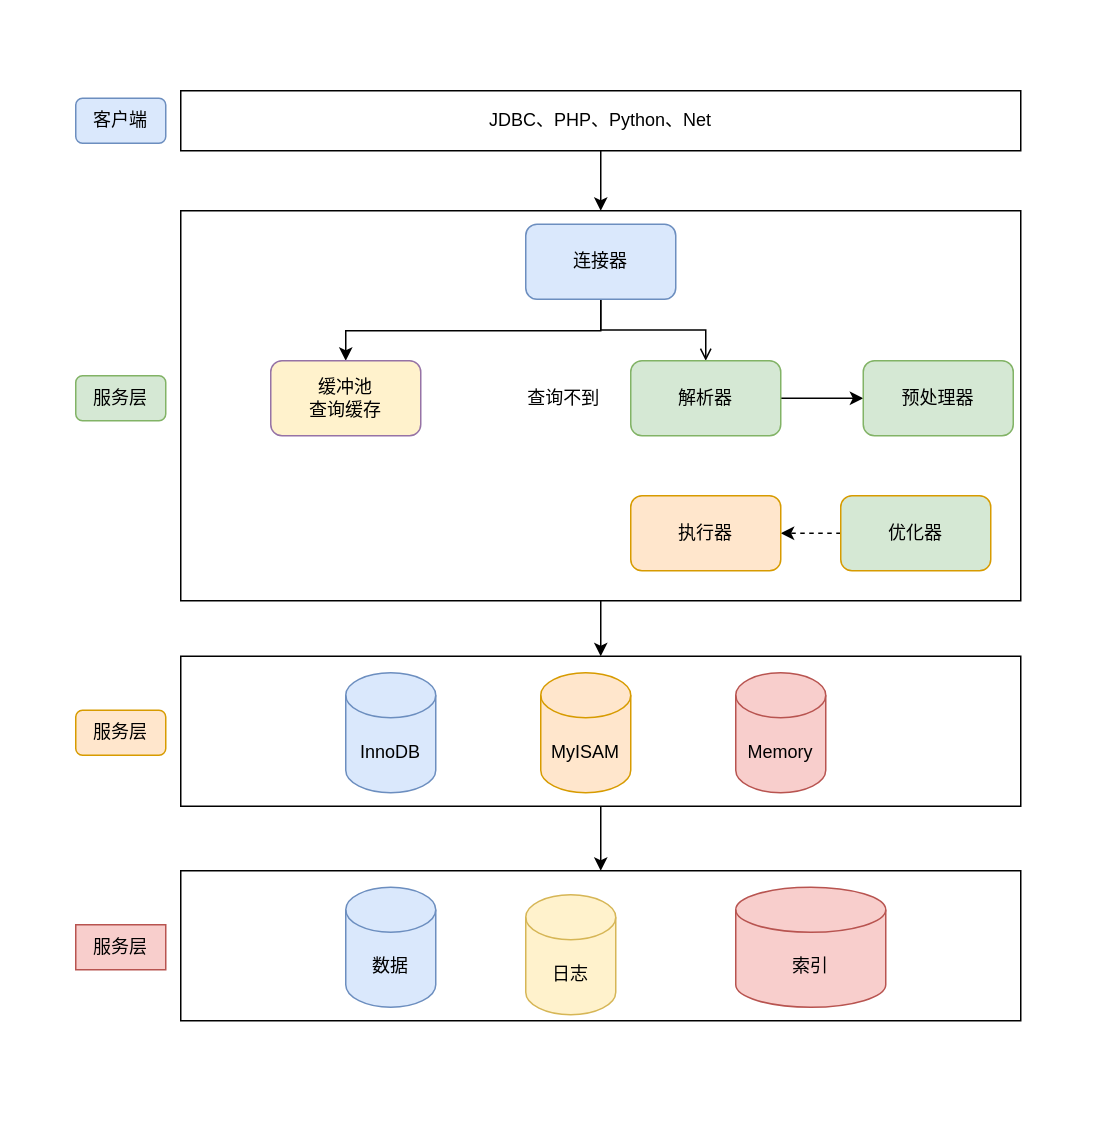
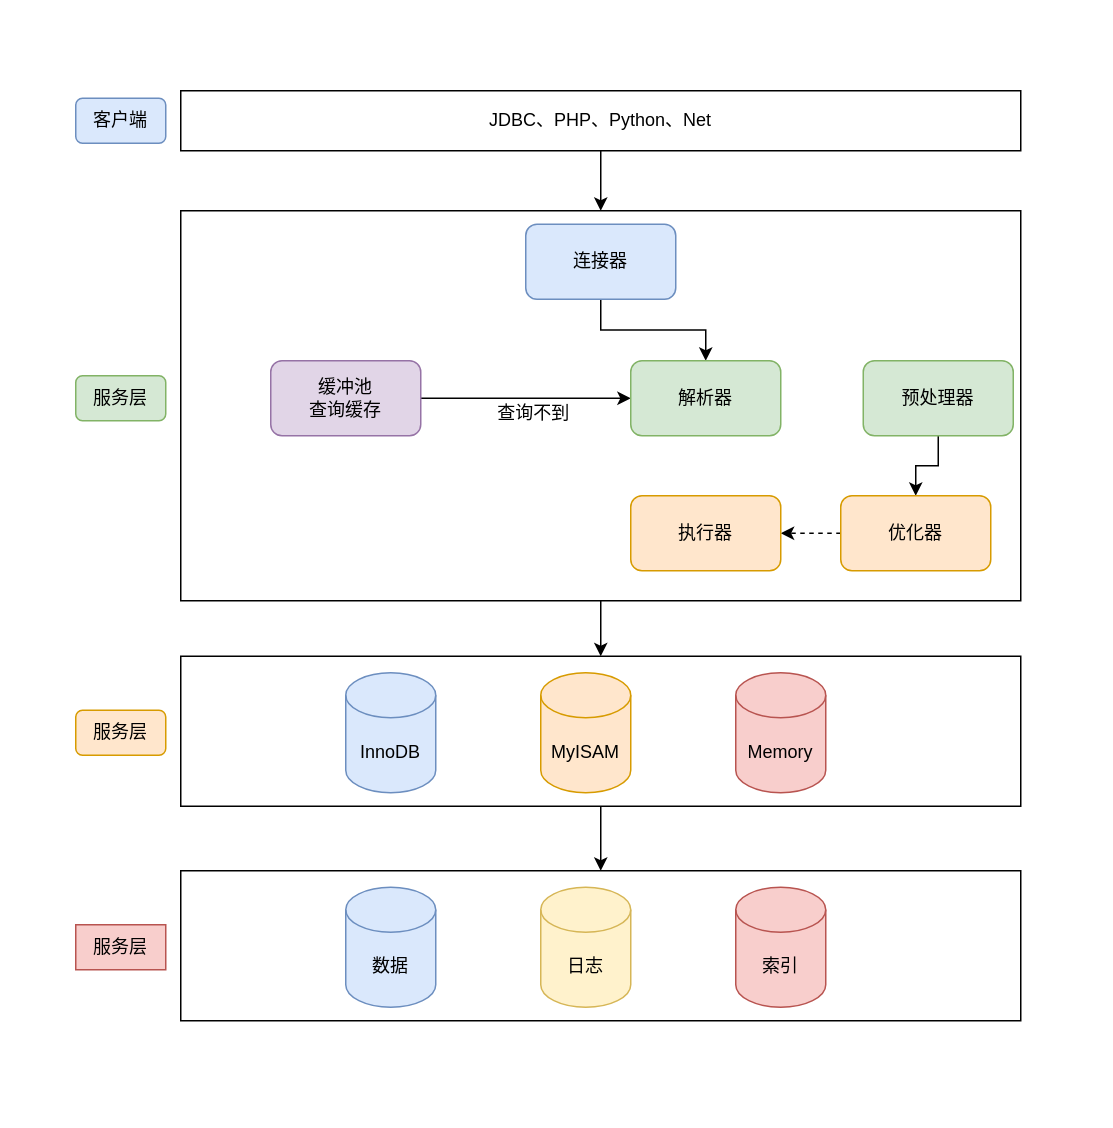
- <mxCell id="7" value="" style="edgeStyle=orthogonalEdgeStyle;rounded=0;orthogonalLoop=1;jettySize=auto;html=1;" parent="1" source="9" target="11" edge="1"><mxGeometry relative="1" as="geometry"><Array as="points"><mxPoint x="400" y="220" /><mxPoint x="230" y="220" /></Array></mxGeometry></mxCell>
- <mxCell id="8" value="" style="edgeStyle=orthogonalEdgeStyle;rounded=0;orthogonalLoop=1;jettySize=auto;html=1;endArrow=open;" parent="1" source="9" target="13" edge="1"><mxGeometry relative="1" as="geometry" /></mxCell>
+ <mxCell id="8" value="" style="edgeStyle=orthogonalEdgeStyle;rounded=0;orthogonalLoop=1;jettySize=auto;html=1;" parent="1" source="9" target="13" edge="1"><mxGeometry relative="1" as="geometry" /></mxCell>
- <mxCell id="11" value="缓冲池&lt;div&gt;查询缓存&lt;/div&gt;" style="rounded=1;whiteSpace=wrap;html=1;fillColor=#fff2cc;strokeColor=#9673a6;" parent="1" vertex="1"><mxGeometry x="180" y="240" width="100" height="50" as="geometry" /></mxCell>
+ <mxCell id="11" value="缓冲池&lt;div&gt;查询缓存&lt;/div&gt;" style="rounded=1;whiteSpace=wrap;html=1;fillColor=#e1d5e7;strokeColor=#9673a6;" parent="1" vertex="1"><mxGeometry x="180" y="240" width="100" height="50" as="geometry" /></mxCell>
+ <mxCell id="10" value="" style="edgeStyle=orthogonalEdgeStyle;rounded=0;orthogonalLoop=1;jettySize=auto;html=1;entryX=0;entryY=0.5;entryDx=0;entryDy=0;" parent="1" source="11" target="13" edge="1"><mxGeometry relative="1" as="geometry"><mxPoint x="360" y="265" as="targetPoint" /></mxGeometry></mxCell>
- <mxCell id="32" value="查询不到" style="text;html=1;align=center;verticalAlign=middle;resizable=0;points=[];autosize=1;strokeColor=none;fillColor=none;" parent="1" vertex="1"><mxGeometry x="340" y="250" width="70" height="30" as="geometry" /></mxCell>
+ <mxCell id="32" value="查询不到" style="text;html=1;align=center;verticalAlign=middle;resizable=0;points=[];autosize=1;strokeColor=none;fillColor=none;" parent="1" vertex="1"><mxGeometry x="320" y="260" width="70" height="30" as="geometry" /></mxCell>
- <mxCell id="12" value="" style="edgeStyle=orthogonalEdgeStyle;rounded=0;orthogonalLoop=1;jettySize=auto;html=1;" parent="1" source="13" target="15" edge="1"><mxGeometry relative="1" as="geometry" /></mxCell>
+ <mxCell id="14" value="" style="edgeStyle=orthogonalEdgeStyle;rounded=0;orthogonalLoop=1;jettySize=auto;html=1;" parent="1" source="15" target="17" edge="1"><mxGeometry relative="1" as="geometry" /></mxCell>
- <mxCell id="17" value="优化器" style="rounded=1;whiteSpace=wrap;html=1;fillColor=#d5e8d4;strokeColor=#d79b00;" parent="1" vertex="1"><mxGeometry x="560" y="330" width="100" height="50" as="geometry" /></mxCell>
+ <mxCell id="17" value="优化器" style="rounded=1;whiteSpace=wrap;html=1;fillColor=#ffe6cc;strokeColor=#d79b00;" parent="1" vertex="1"><mxGeometry x="560" y="330" width="100" height="50" as="geometry" /></mxCell>
- <mxCell id="31" value="索引" style="shape=cylinder3;whiteSpace=wrap;html=1;boundedLbl=1;backgroundOutline=1;size=15;fillColor=#f8cecc;strokeColor=#b85450;" parent="1" vertex="1"><mxGeometry x="490" y="591" width="100" height="80" as="geometry" /></mxCell>
+ <mxCell id="31" value="索引" style="shape=cylinder3;whiteSpace=wrap;html=1;boundedLbl=1;backgroundOutline=1;size=15;fillColor=#f8cecc;strokeColor=#b85450;" parent="1" vertex="1"><mxGeometry x="490" y="591" width="60" height="80" as="geometry" /></mxCell>
- <mxCell id="30" value="日志" style="shape=cylinder3;whiteSpace=wrap;html=1;boundedLbl=1;backgroundOutline=1;size=15;fillColor=#fff2cc;strokeColor=#d6b656;" parent="1" vertex="1"><mxGeometry x="350" y="596" width="60" height="80" as="geometry" /></mxCell>
+ <mxCell id="30" value="日志" style="shape=cylinder3;whiteSpace=wrap;html=1;boundedLbl=1;backgroundOutline=1;size=15;fillColor=#fff2cc;strokeColor=#d6b656;" parent="1" vertex="1"><mxGeometry x="360" y="591" width="60" height="80" as="geometry" /></mxCell>
